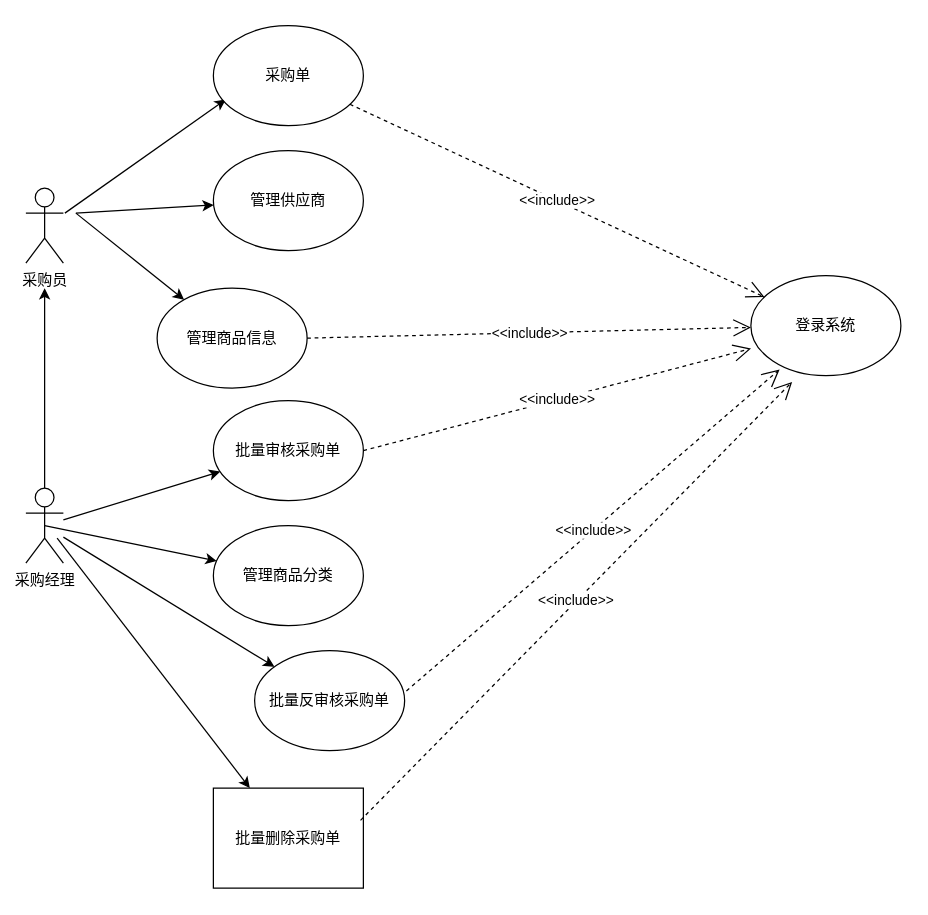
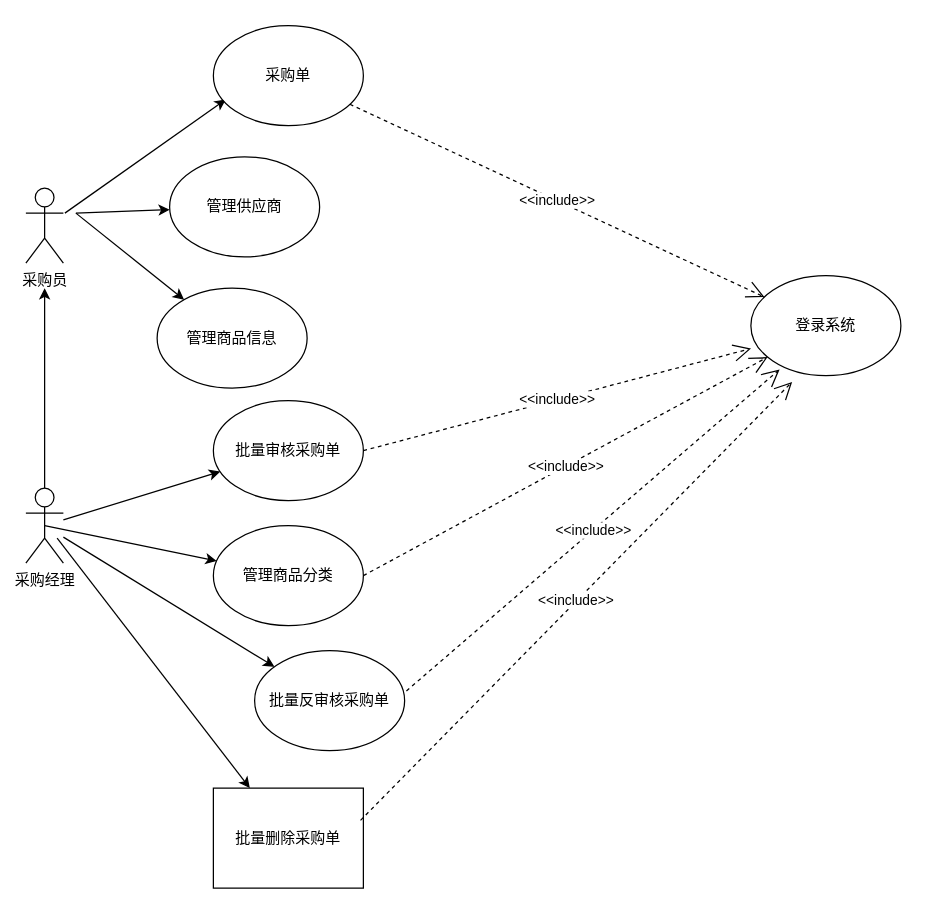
- <mxCell id="8" value="管理供应商" style="ellipse;whiteSpace=wrap;html=1;" vertex="1" parent="1"><mxGeometry x="170" y="120" width="120" height="80" as="geometry" /></mxCell>
+ <mxCell id="8" value="管理供应商" style="ellipse;whiteSpace=wrap;html=1;" vertex="1" parent="1"><mxGeometry x="135" y="125" width="120" height="80" as="geometry" /></mxCell>
- <mxCell id="17" value="&amp;lt;&amp;lt;include&amp;gt;&amp;gt;" style="endArrow=open;endSize=12;dashed=1;html=1;rounded=0;exitX=1;exitY=0.5;exitDx=0;exitDy=0;" edge="1" parent="1" source="10" target="15"><mxGeometry width="160" relative="1" as="geometry"><mxPoint x="300" y="102" as="sourcePoint" /><mxPoint x="620" y="248" as="targetPoint" /></mxGeometry></mxCell>
+ <mxCell id="18" value="&amp;lt;&amp;lt;include&amp;gt;&amp;gt;" style="endArrow=open;endSize=12;dashed=1;html=1;rounded=0;exitX=1;exitY=0.5;exitDx=0;exitDy=0;" edge="1" parent="1" source="14" target="15"><mxGeometry width="160" relative="1" as="geometry"><mxPoint x="310" y="290" as="sourcePoint" /><mxPoint x="620" y="282" as="targetPoint" /></mxGeometry></mxCell>
